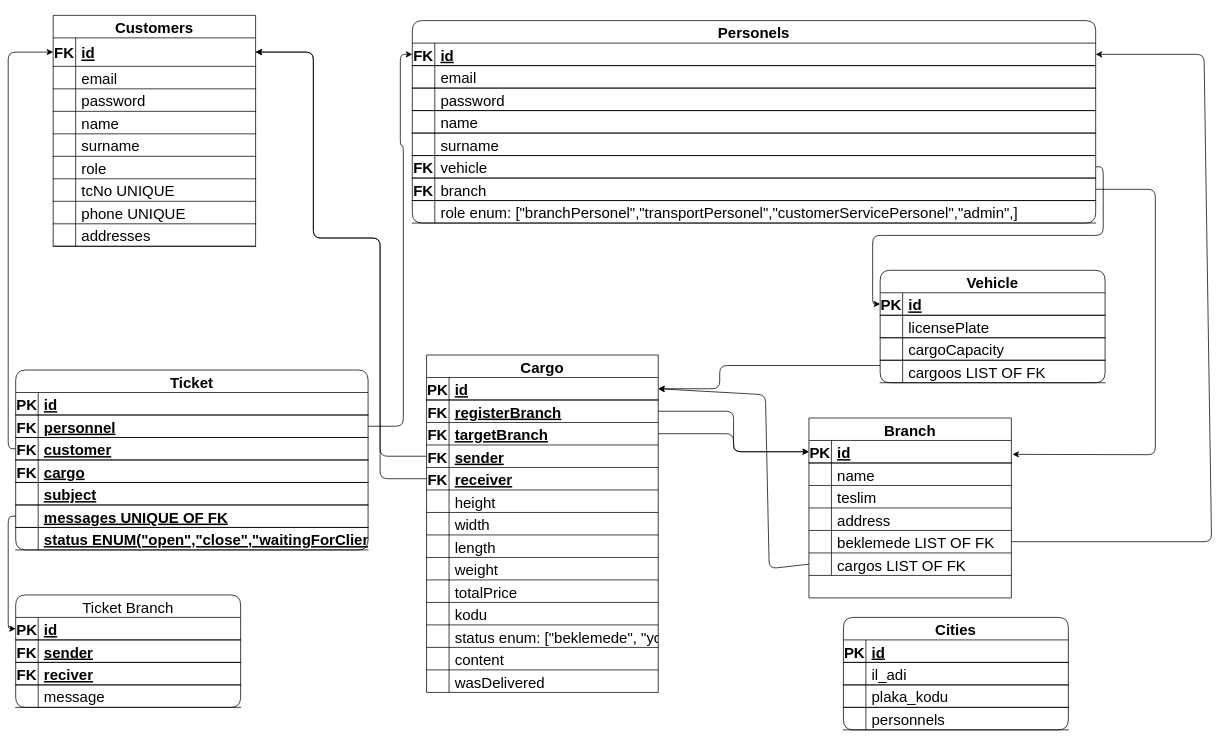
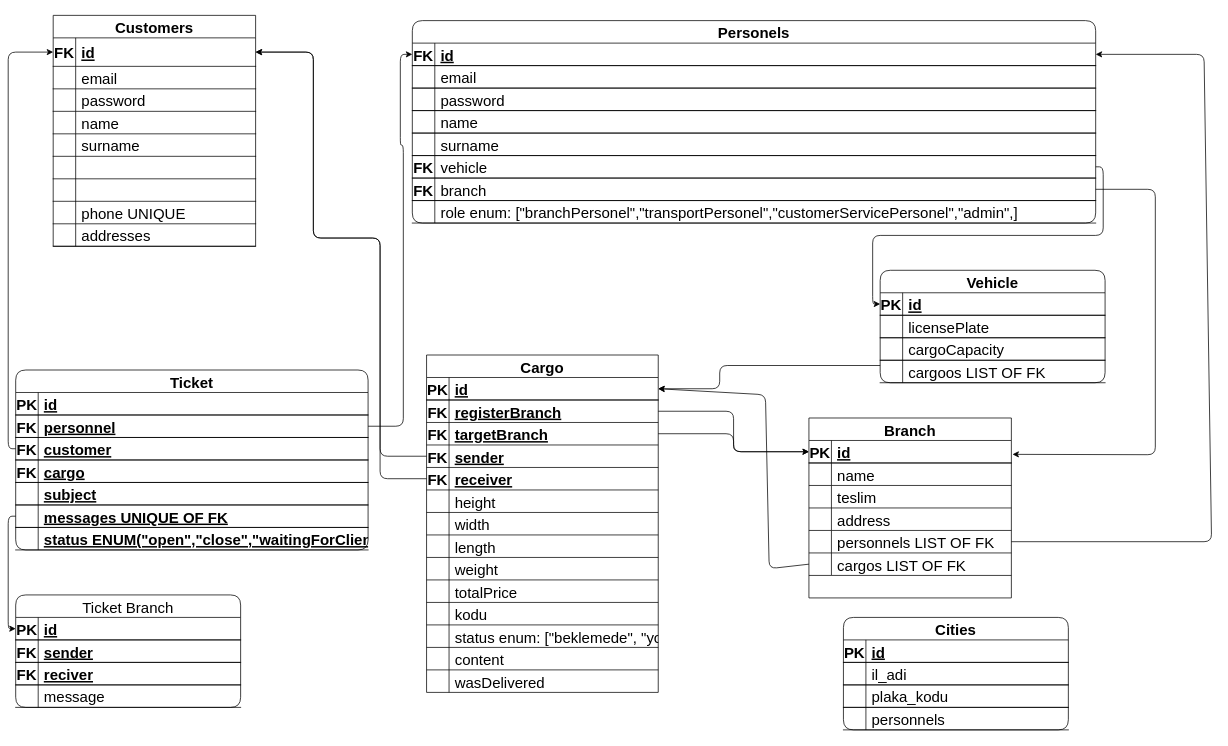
- <mxCell id="21" value="role" style="shape=partialRectangle;overflow=hidden;connectable=0;fillColor=none;top=0;left=0;bottom=0;right=0;align=left;spacingLeft=6;fontStyle=0;labelBorderColor=none;fontSize=20;" vertex="1" parent="19"><mxGeometry x="30" width="240" height="30" as="geometry"><mxRectangle width="240" height="30" as="alternateBounds" /></mxGeometry></mxCell>
- <mxCell id="24" value="tcNo UNIQUE" style="shape=partialRectangle;overflow=hidden;connectable=0;fillColor=none;top=0;left=0;bottom=0;right=0;align=left;spacingLeft=6;fontStyle=0;labelBorderColor=none;fontSize=20;" parent="22" vertex="1"><mxGeometry x="30" width="240" height="30" as="geometry"><mxRectangle width="240" height="30" as="alternateBounds" /></mxGeometry></mxCell>
- <mxCell id="46" value="beklemede LIST OF FK" style="shape=partialRectangle;overflow=hidden;connectable=0;fillColor=none;top=0;left=0;bottom=0;right=0;align=left;spacingLeft=6;labelBorderColor=none;fontSize=20;" parent="44" vertex="1"><mxGeometry x="30" width="240" height="30" as="geometry"><mxRectangle width="240" height="30" as="alternateBounds" /></mxGeometry></mxCell>
+ <mxCell id="46" value="personnels LIST OF FK" style="shape=partialRectangle;overflow=hidden;connectable=0;fillColor=none;top=0;left=0;bottom=0;right=0;align=left;spacingLeft=6;labelBorderColor=none;fontSize=20;" parent="44" vertex="1"><mxGeometry x="30" width="240" height="30" as="geometry"><mxRectangle width="240" height="30" as="alternateBounds" /></mxGeometry></mxCell>
